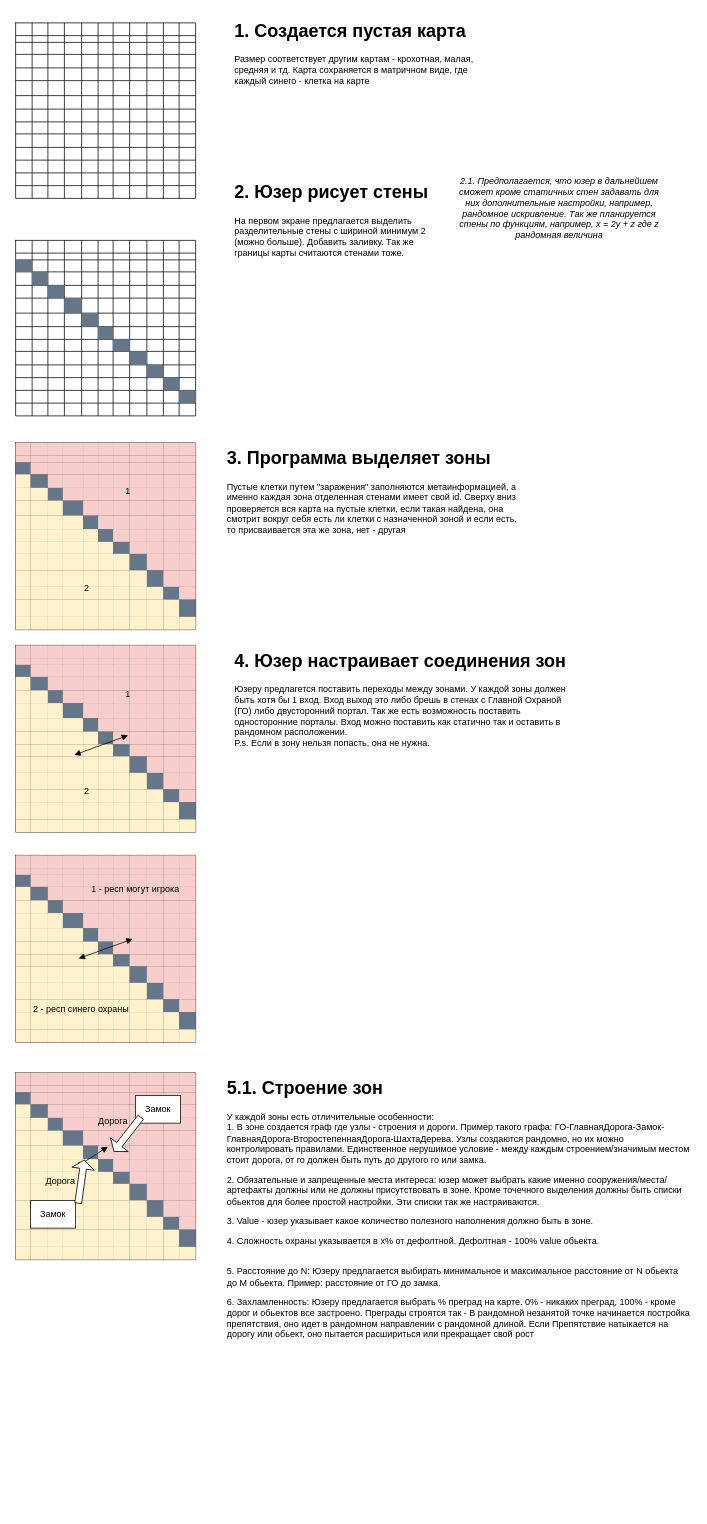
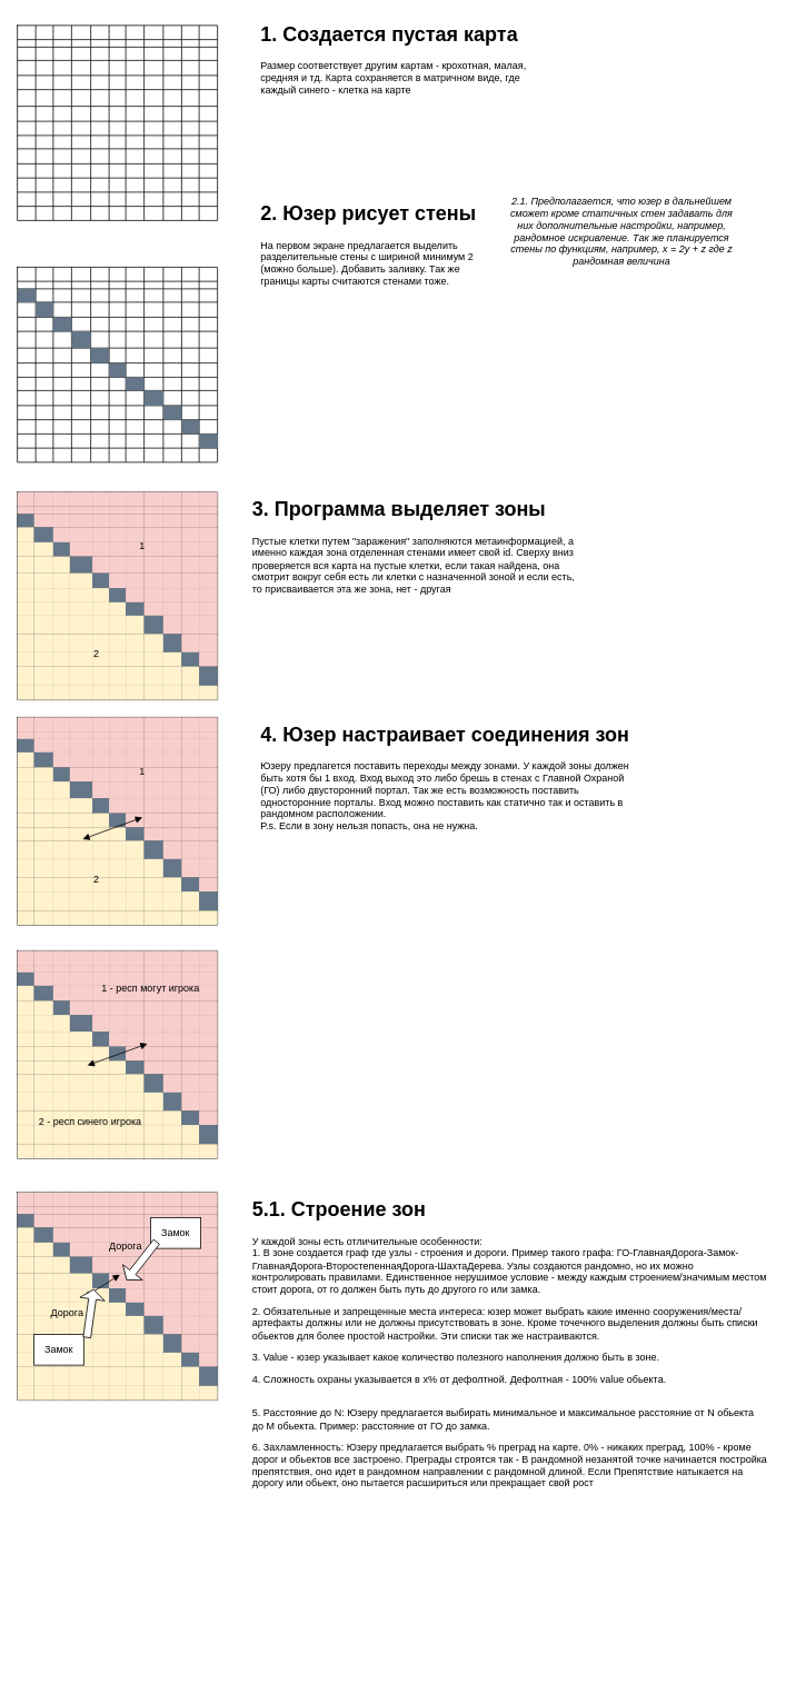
- <mxCell id="684" value="2 - респ синего охраны" style="text;html=1;align=center;verticalAlign=middle;whiteSpace=wrap;rounded=0;" vertex="1" parent="1"><mxGeometry x="30" y="1330" width="155" height="30" as="geometry" /></mxCell>
+ <mxCell id="684" value="2 - респ синего игрока" style="text;html=1;align=center;verticalAlign=middle;whiteSpace=wrap;rounded=0;" vertex="1" parent="1"><mxGeometry x="30" y="1330" width="155" height="30" as="geometry" /></mxCell>
